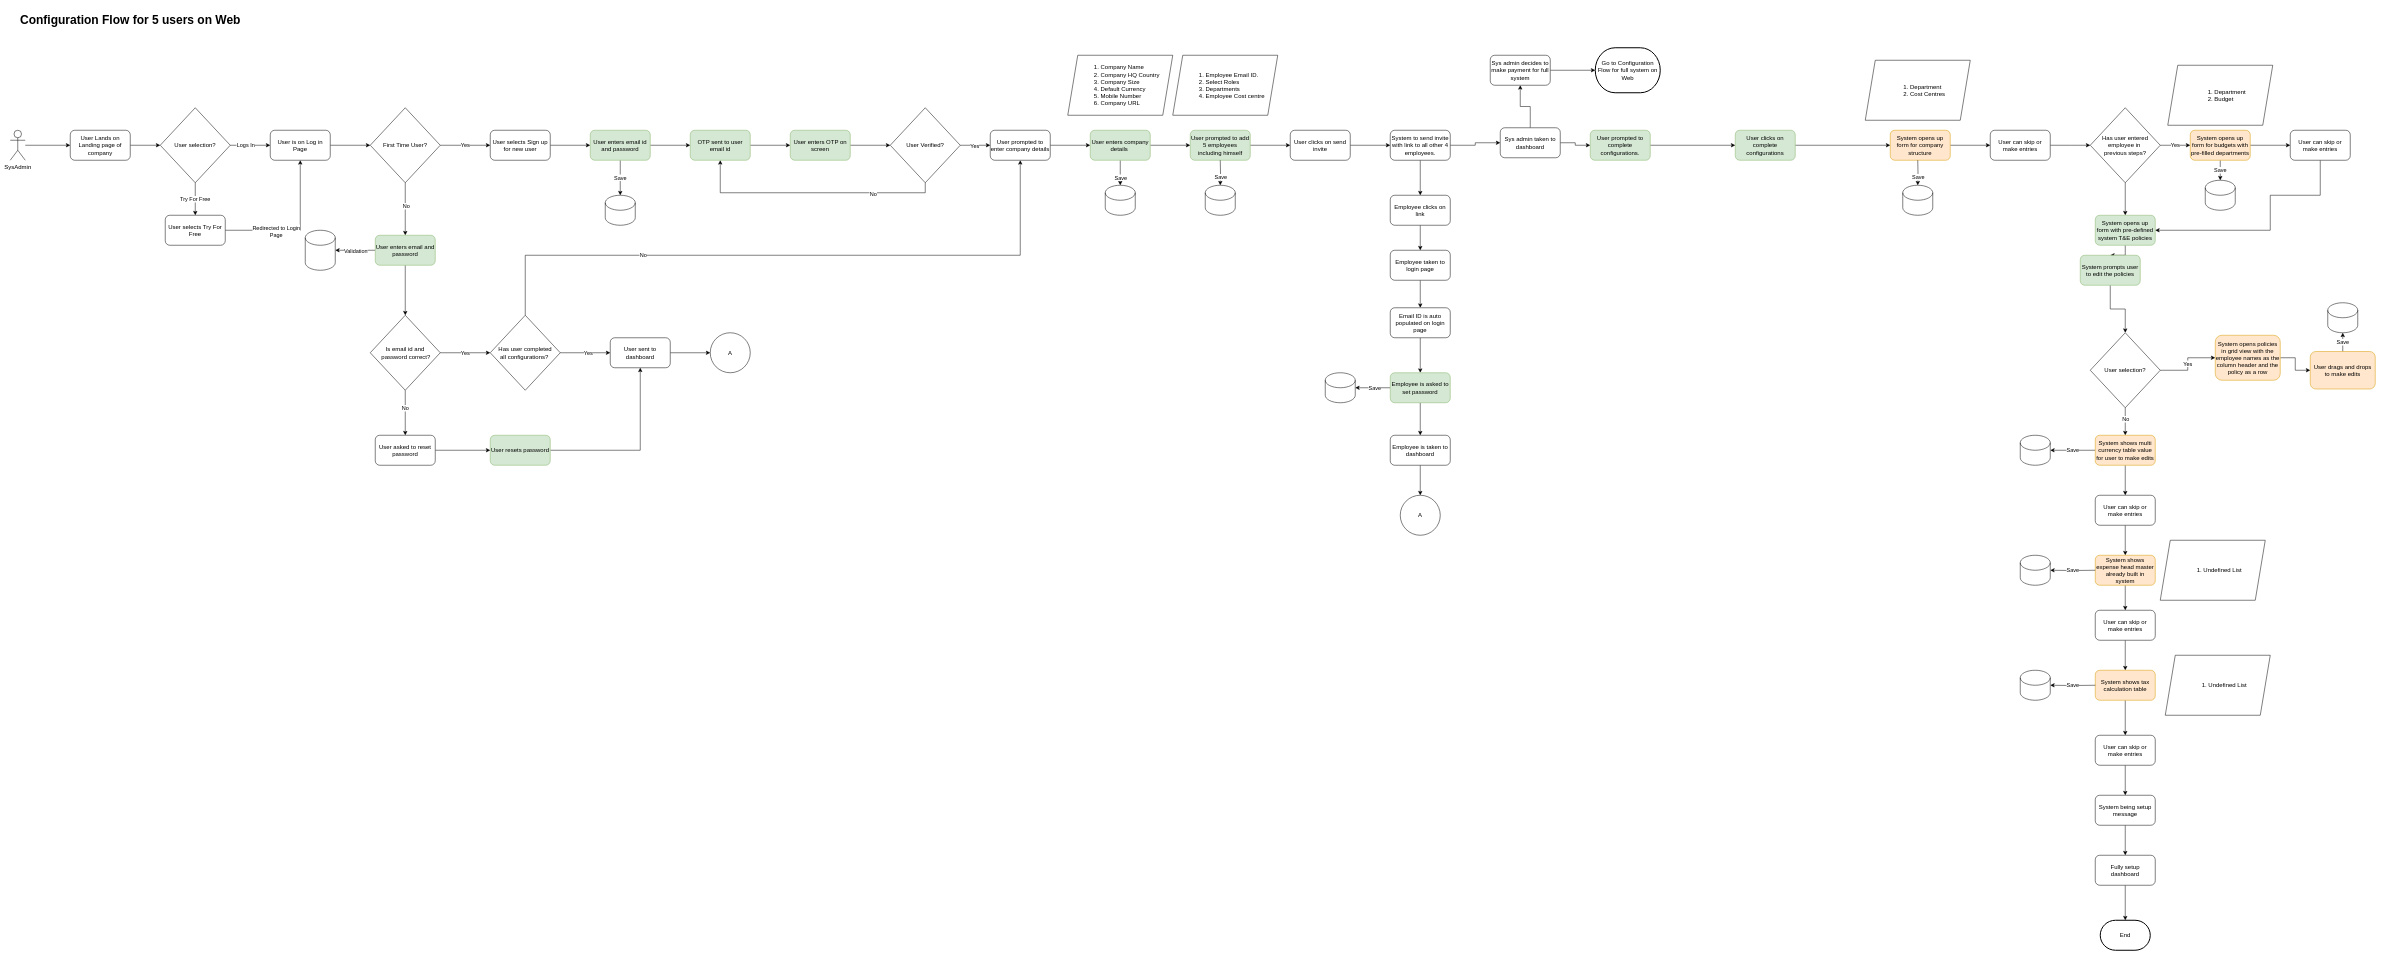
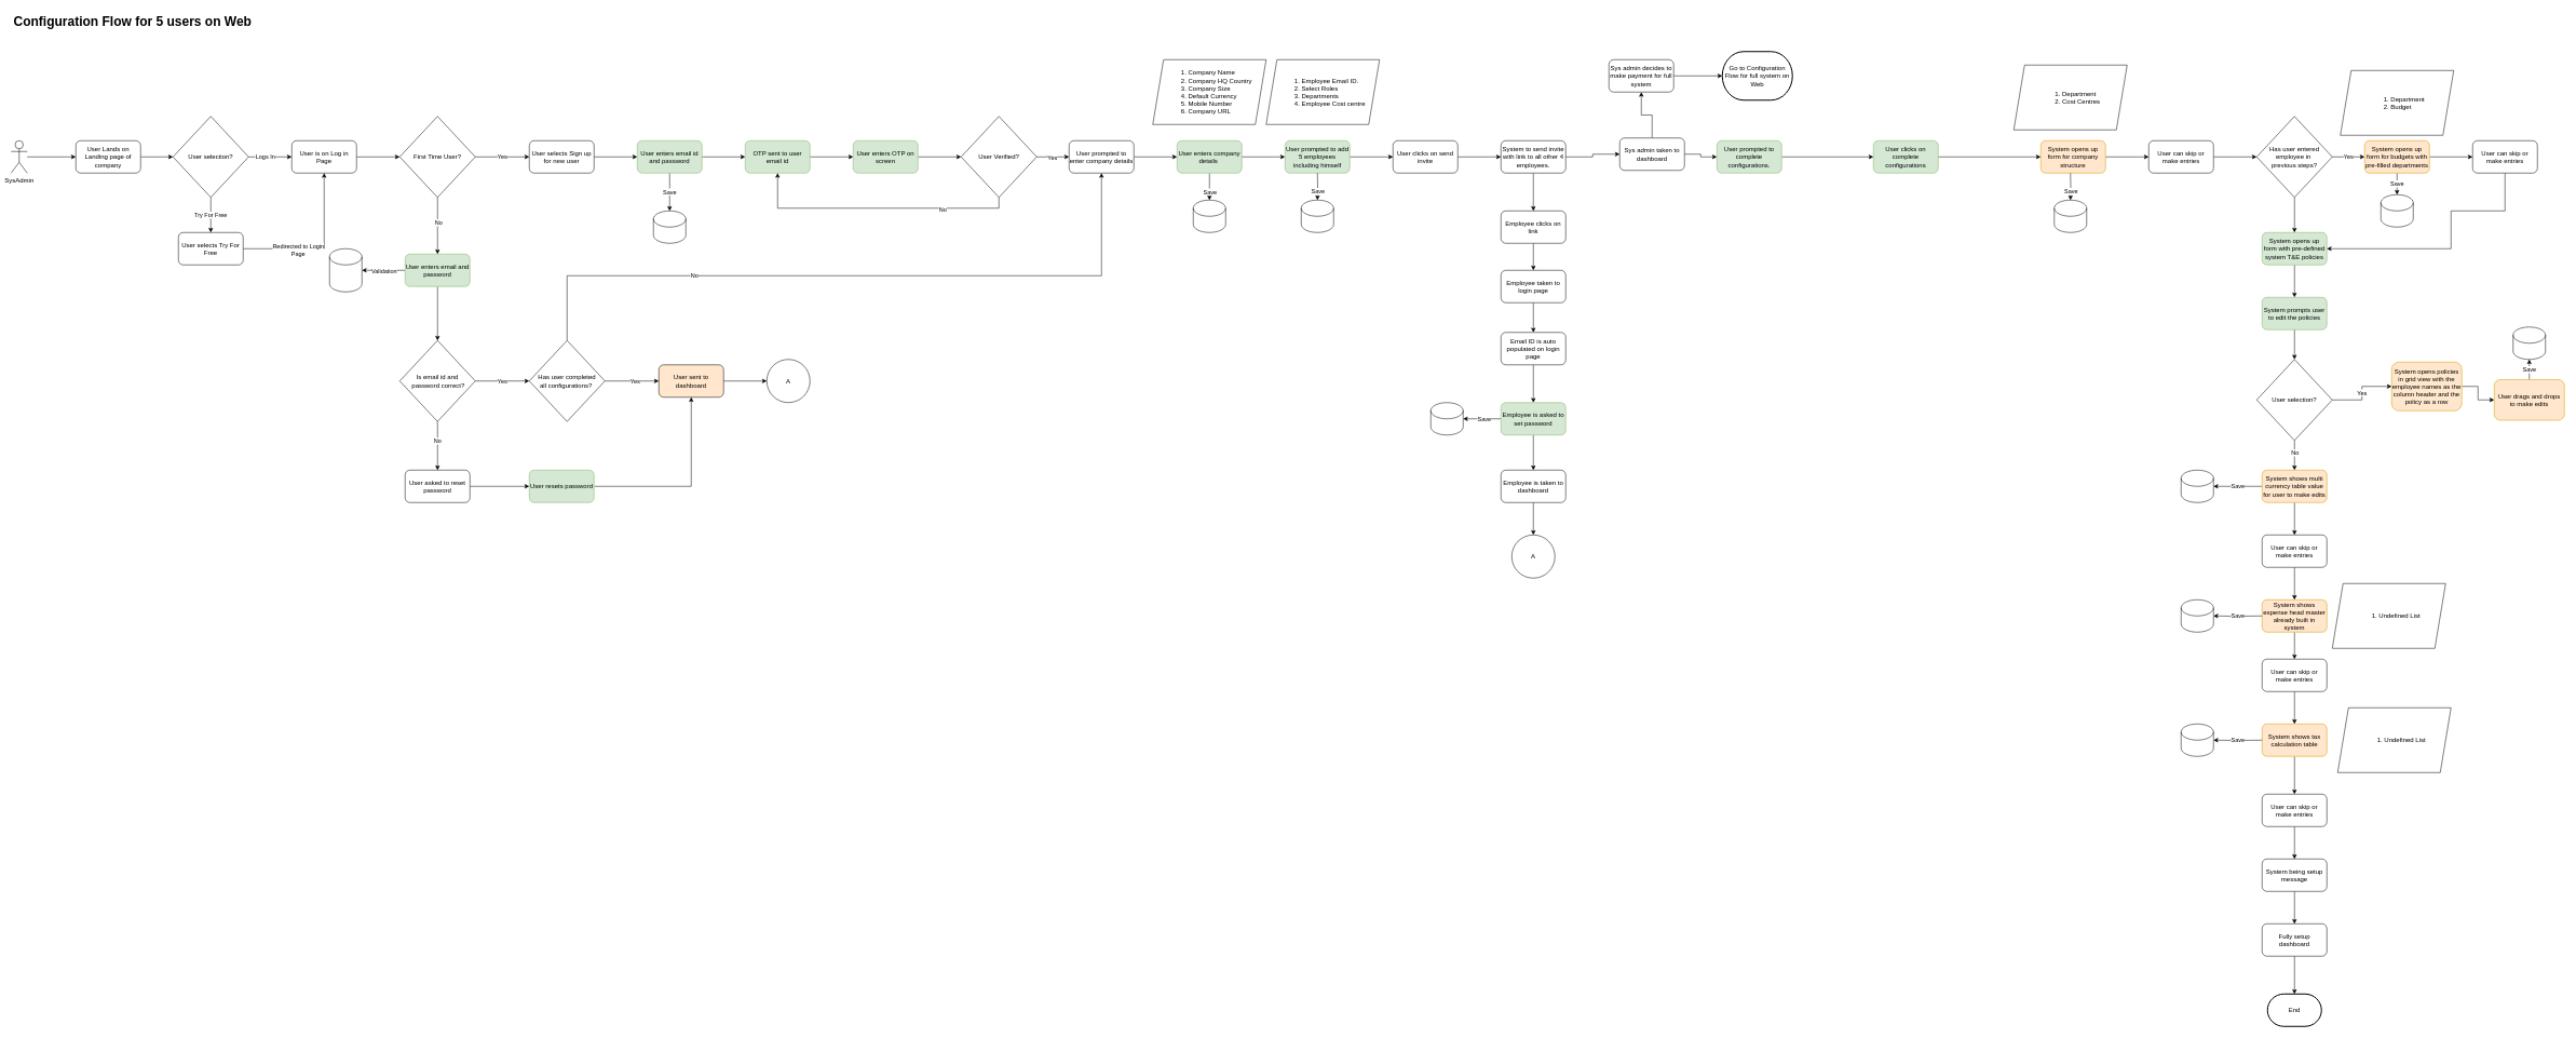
- <mxCell id="6" value="&lt;h1&gt;Configuration Flow for 5 users on Web&lt;/h1&gt;" style="text;html=1;strokeColor=none;fillColor=none;spacing=5;spacingTop=-20;whiteSpace=wrap;overflow=hidden;rounded=0;" vertex="1" parent="1"><mxGeometry x="35" y="20" width="490" height="40" as="geometry" /></mxCell>
+ <mxCell id="6" value="&lt;h1&gt;Configuration Flow for 5 users on Web&lt;/h1&gt;" style="text;html=1;strokeColor=none;fillColor=none;spacing=5;spacingTop=-20;whiteSpace=wrap;overflow=hidden;rounded=0;" vertex="1" parent="1"><mxGeometry x="20" y="20" width="490" height="40" as="geometry" /></mxCell>
- <mxCell id="117" value="System prompts user to edit the policies" style="rounded=1;whiteSpace=wrap;html=1;fillColor=#d5e8d4;strokeColor=#82b366;" vertex="1" parent="1"><mxGeometry x="4160" y="510" width="120" height="60" as="geometry" /></mxCell>
+ <mxCell id="117" value="System prompts user to edit the policies" style="rounded=1;whiteSpace=wrap;html=1;fillColor=#d5e8d4;strokeColor=#82b366;" vertex="1" parent="1"><mxGeometry x="4190" y="550" width="120" height="60" as="geometry" /></mxCell>
- <mxCell id="41" value="User sent to dashboard" style="rounded=1;whiteSpace=wrap;html=1;" vertex="1" parent="1"><mxGeometry x="1220" y="675" width="120" height="60" as="geometry" /></mxCell>
+ <mxCell id="41" value="User sent to dashboard" style="rounded=1;whiteSpace=wrap;html=1;fillColor=#ffe6cc;" vertex="1" parent="1"><mxGeometry x="1220" y="675" width="120" height="60" as="geometry" /></mxCell>
